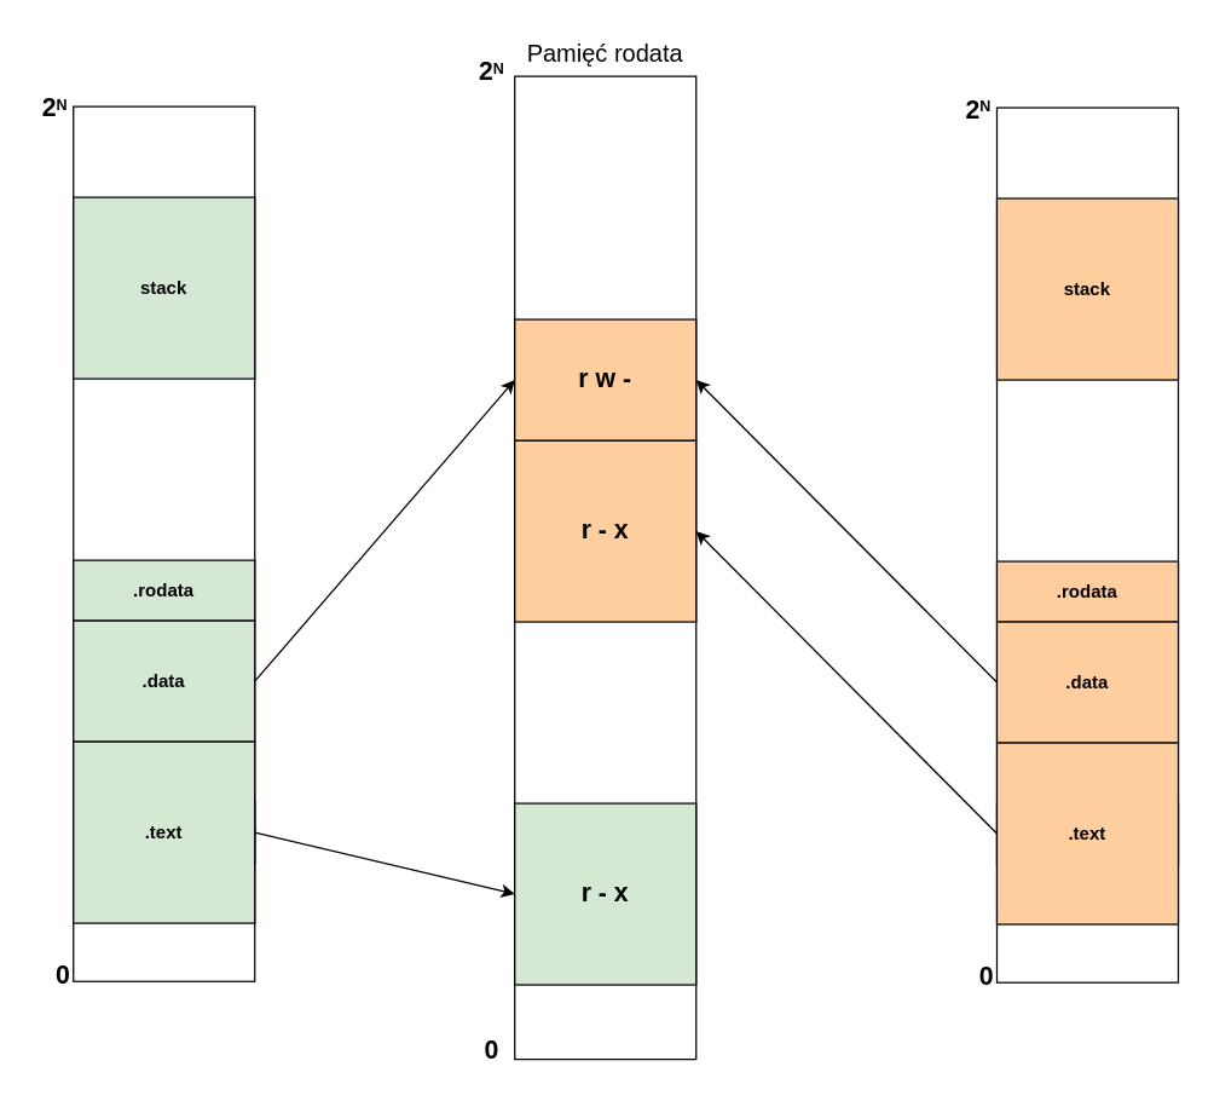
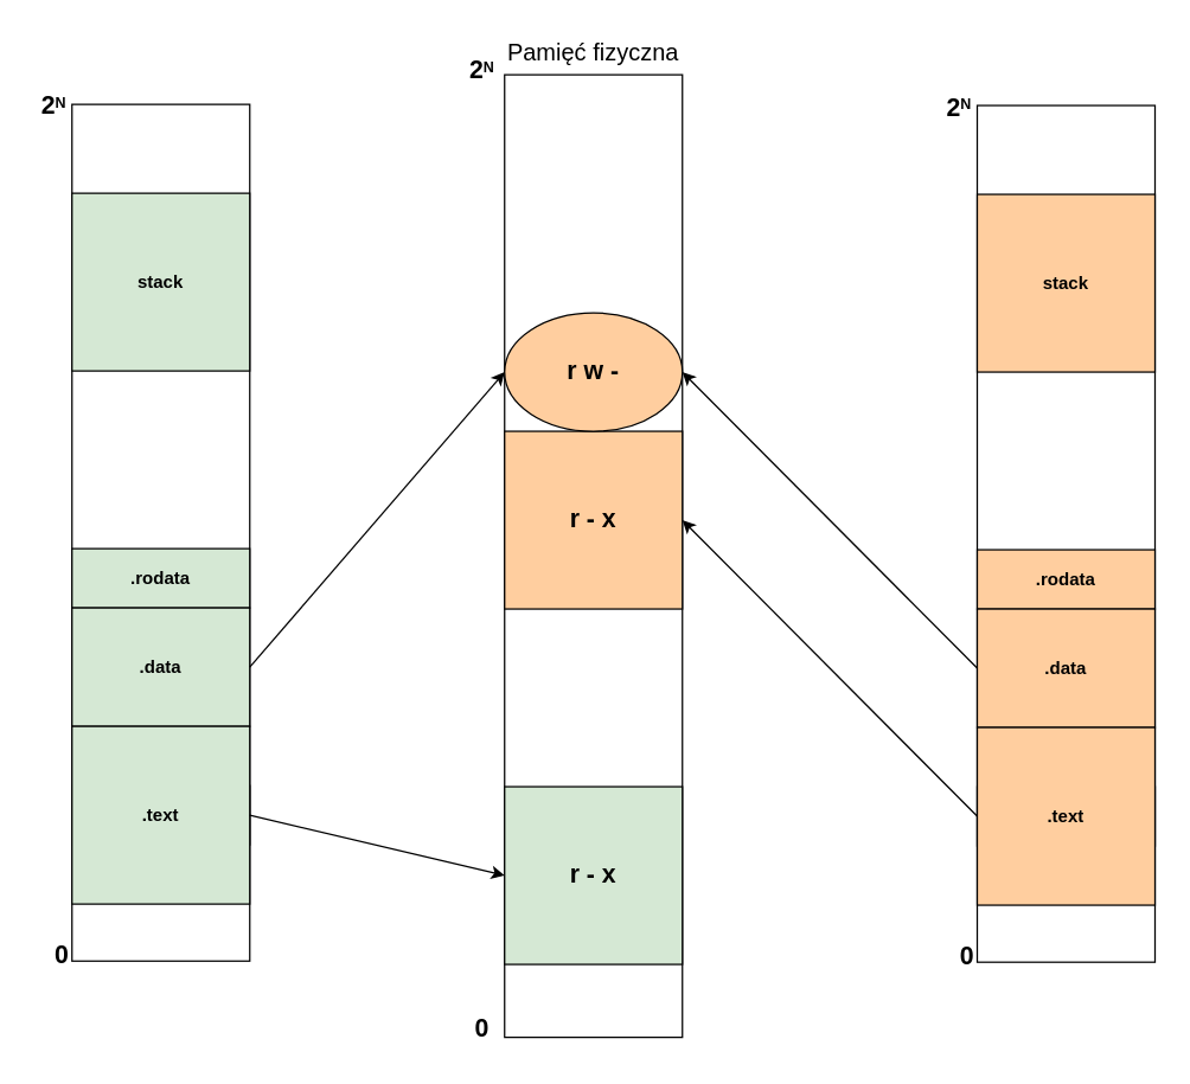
- <mxCell id="4" value="&lt;font style=&quot;font-size: 16px;&quot;&gt;Pamięć rodata&lt;/font&gt;" style="text;html=1;align=center;verticalAlign=middle;whiteSpace=wrap;rounded=0;" parent="1" vertex="1"><mxGeometry x="340" y="20" width="120" height="30" as="geometry" /></mxCell>
+ <mxCell id="4" value="&lt;font style=&quot;font-size: 16px;&quot;&gt;Pamięć fizyczna&lt;/font&gt;" style="text;html=1;align=center;verticalAlign=middle;whiteSpace=wrap;rounded=0;" parent="1" vertex="1"><mxGeometry x="340" y="20" width="120" height="30" as="geometry" /></mxCell>
- <mxCell id="26" value="&lt;b style=&quot;font-size: 17px;&quot;&gt;r w -&lt;/b&gt;" style="rounded=0;whiteSpace=wrap;html=1;fillColor=#FFCE9F;strokeWidth=1;" parent="1" vertex="1"><mxGeometry x="340" y="210.75" width="120" height="80" as="geometry" /></mxCell>
+ <mxCell id="26" value="&lt;b style=&quot;font-size: 17px;&quot;&gt;r w -&lt;/b&gt;" style="ellipse;whiteSpace=wrap;html=1;fillColor=#FFCE9F;strokeWidth=1;" parent="1" vertex="1"><mxGeometry x="340" y="210.75" width="120" height="80" as="geometry" /></mxCell>
